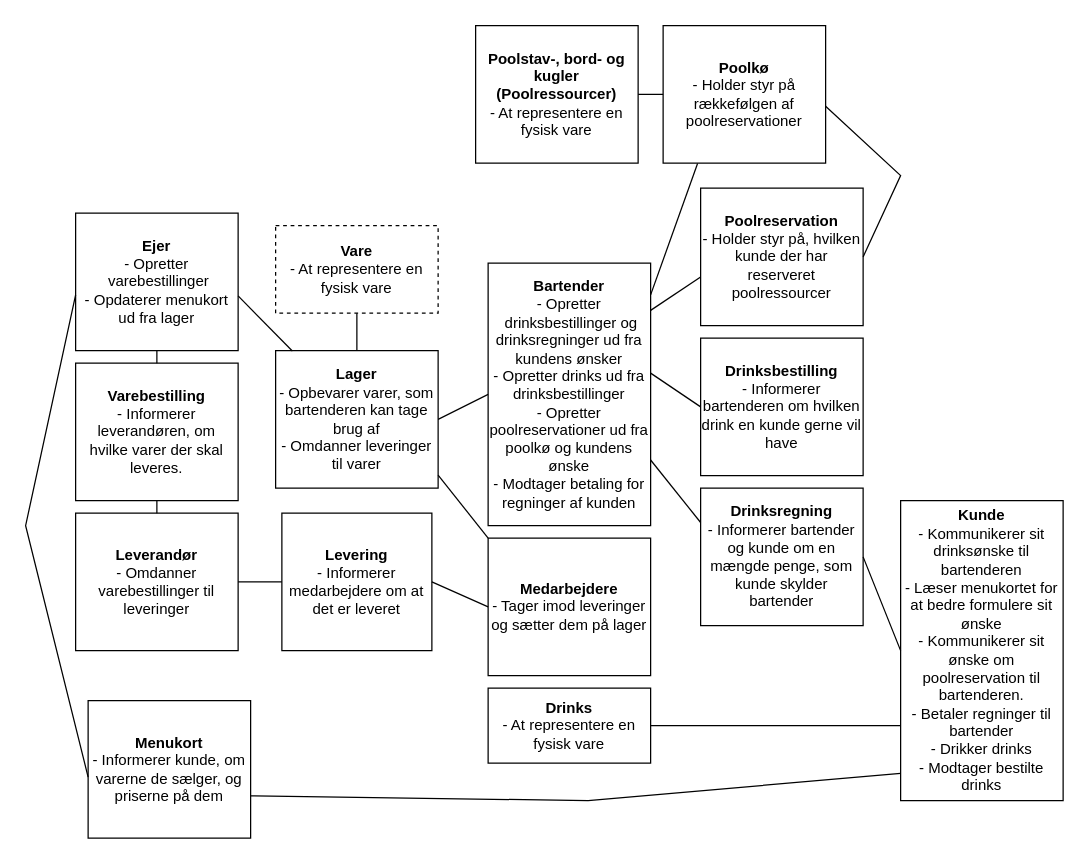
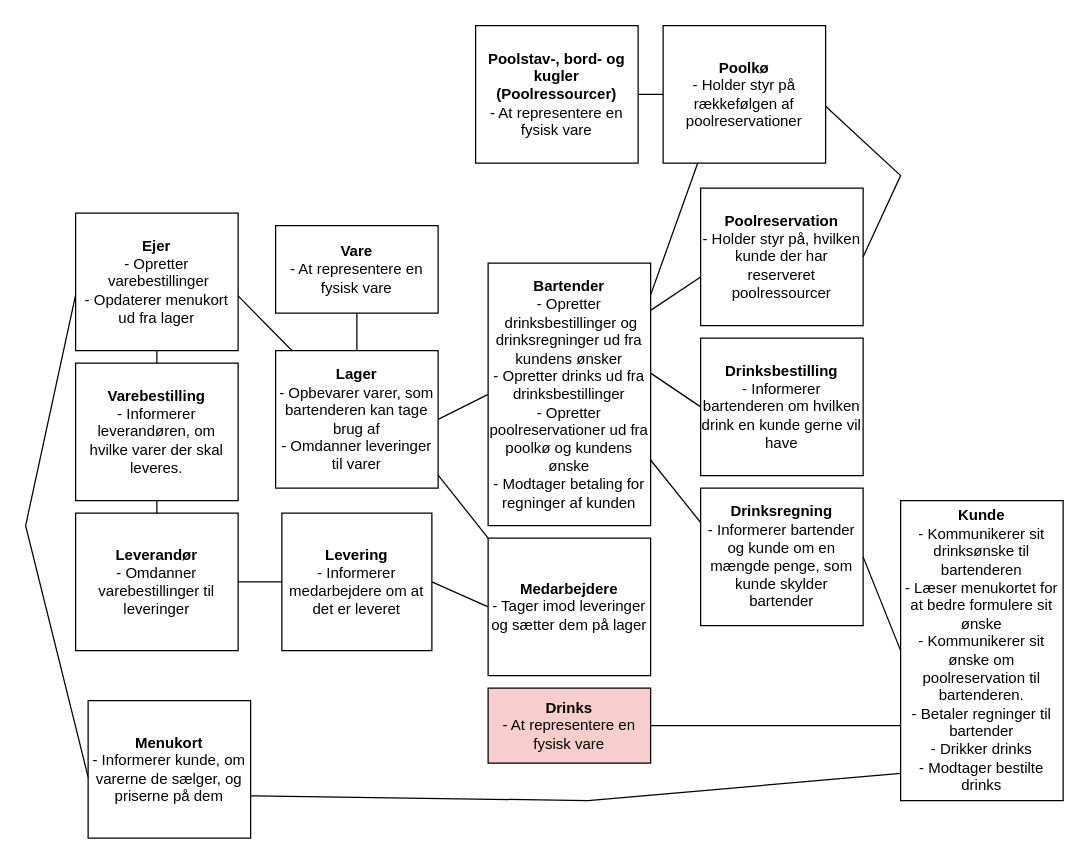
- <mxCell id="2" value="&lt;div&gt;&lt;b&gt;Vare&lt;/b&gt;&lt;/div&gt;&lt;div&gt;- At representere en fysisk vare&lt;br&gt;&lt;/div&gt;" style="rounded=0;whiteSpace=wrap;html=1;dashed=1;" vertex="1" parent="1"><mxGeometry x="220" y="180" width="130" height="70" as="geometry" /></mxCell>
+ <mxCell id="2" value="&lt;div&gt;&lt;b&gt;Vare&lt;/b&gt;&lt;/div&gt;&lt;div&gt;- At representere en fysisk vare&lt;br&gt;&lt;/div&gt;" style="rounded=0;whiteSpace=wrap;html=1;" vertex="1" parent="1"><mxGeometry x="220" y="180" width="130" height="70" as="geometry" /></mxCell>
- <mxCell id="16" value="&lt;b&gt;Drinks&lt;/b&gt;&lt;div&gt;- At representere en fysisk vare&lt;br&gt;&lt;/div&gt;" style="rounded=0;whiteSpace=wrap;html=1;" vertex="1" parent="1"><mxGeometry x="390" y="550" width="130" height="60" as="geometry" /></mxCell>
+ <mxCell id="16" value="&lt;b&gt;Drinks&lt;/b&gt;&lt;div&gt;- At representere en fysisk vare&lt;br&gt;&lt;/div&gt;" style="rounded=0;whiteSpace=wrap;html=1;fillColor=#f8cecc;" vertex="1" parent="1"><mxGeometry x="390" y="550" width="130" height="60" as="geometry" /></mxCell>
